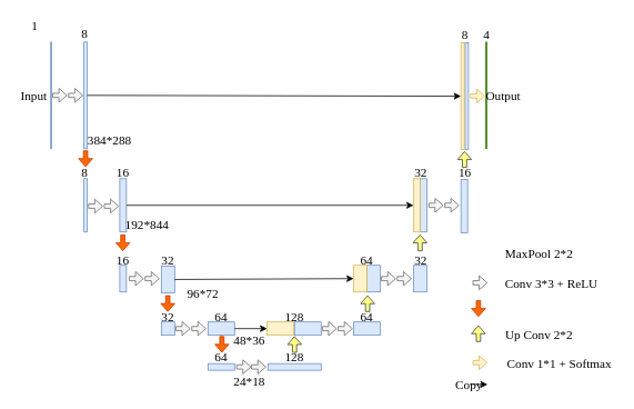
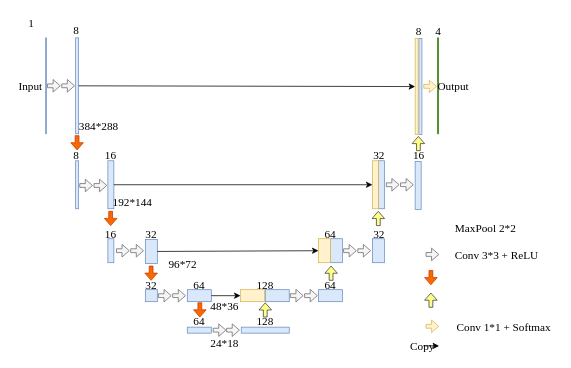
- <mxCell id="58" value="192*844" style="text;html=1;strokeColor=none;fillColor=none;align=center;verticalAlign=middle;whiteSpace=wrap;rounded=0;fontFamily=Times New Roman;fontSize=15;" parent="1" vertex="1"><mxGeometry x="156" y="259" width="40" height="20" as="geometry" /></mxCell>
+ <mxCell id="58" value="192*144" style="text;html=1;strokeColor=none;fillColor=none;align=center;verticalAlign=middle;whiteSpace=wrap;rounded=0;fontFamily=Times New Roman;fontSize=15;" parent="1" vertex="1"><mxGeometry x="156" y="259" width="40" height="20" as="geometry" /></mxCell>
- <mxCell id="83" value="&lt;font style=&quot;font-size: 15px;&quot;&gt;Up Conv 2*2&lt;/font&gt;" style="text;html=1;strokeColor=none;fillColor=none;align=center;verticalAlign=middle;whiteSpace=wrap;rounded=0;fontFamily=Times New Roman;fontSize=15;" parent="1" vertex="1"><mxGeometry x="592" y="392" width="110" height="17" as="geometry" /></mxCell>
